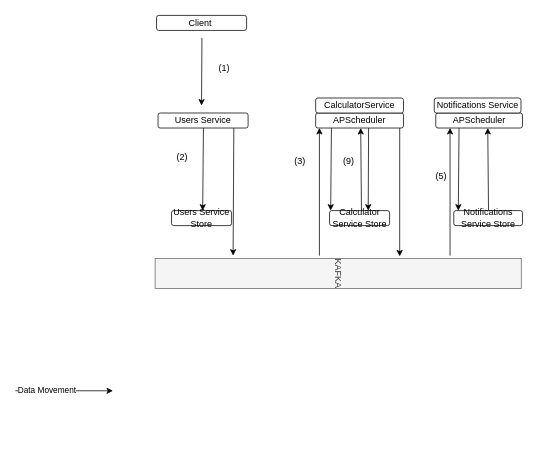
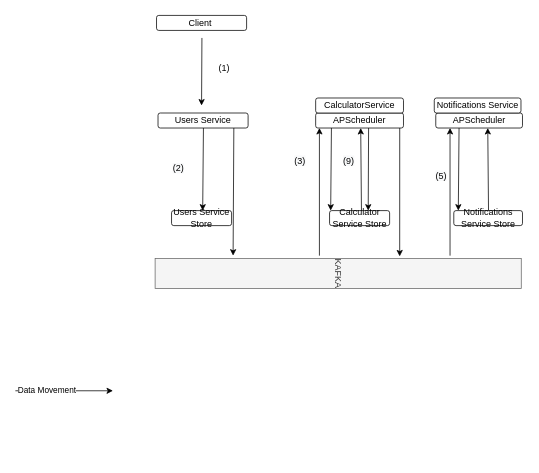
- <mxCell id="16" value="&lt;span style=&quot;color: rgb(0 , 0 , 0) ; font-family: &amp;#34;helvetica&amp;#34; ; font-size: 12px ; font-style: normal ; font-weight: 400 ; letter-spacing: normal ; text-align: center ; text-indent: 0px ; text-transform: none ; word-spacing: 0px ; background-color: rgb(248 , 249 , 250) ; display: inline ; float: none&quot;&gt;(2)&lt;/span&gt;" style="text;whiteSpace=wrap;html=1;" vertex="1" parent="1"><mxGeometry x="233" y="195" width="40" height="30" as="geometry" /></mxCell>
+ <mxCell id="16" value="&lt;span style=&quot;color: rgb(0 , 0 , 0) ; font-family: &amp;#34;helvetica&amp;#34; ; font-size: 12px ; font-style: normal ; font-weight: 400 ; letter-spacing: normal ; text-align: center ; text-indent: 0px ; text-transform: none ; word-spacing: 0px ; background-color: rgb(248 , 249 , 250) ; display: inline ; float: none&quot;&gt;(2)&lt;/span&gt;" style="text;whiteSpace=wrap;html=1;" vertex="1" parent="1"><mxGeometry x="228" y="210" width="40" height="30" as="geometry" /></mxCell>
